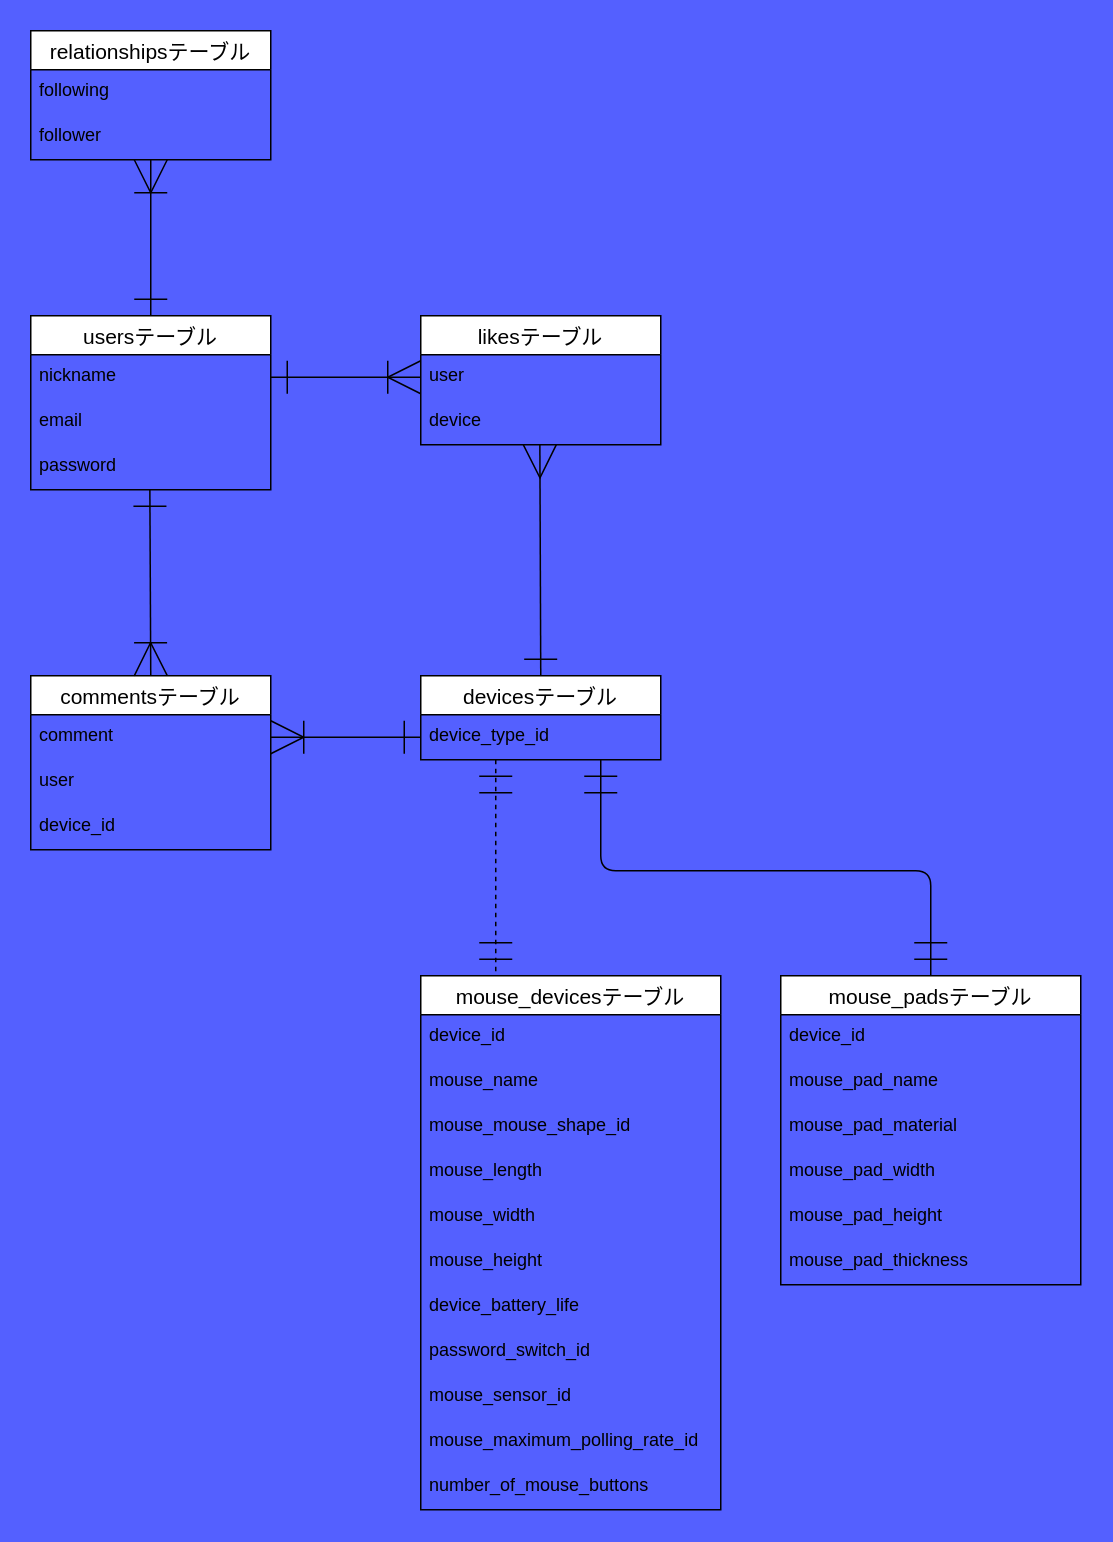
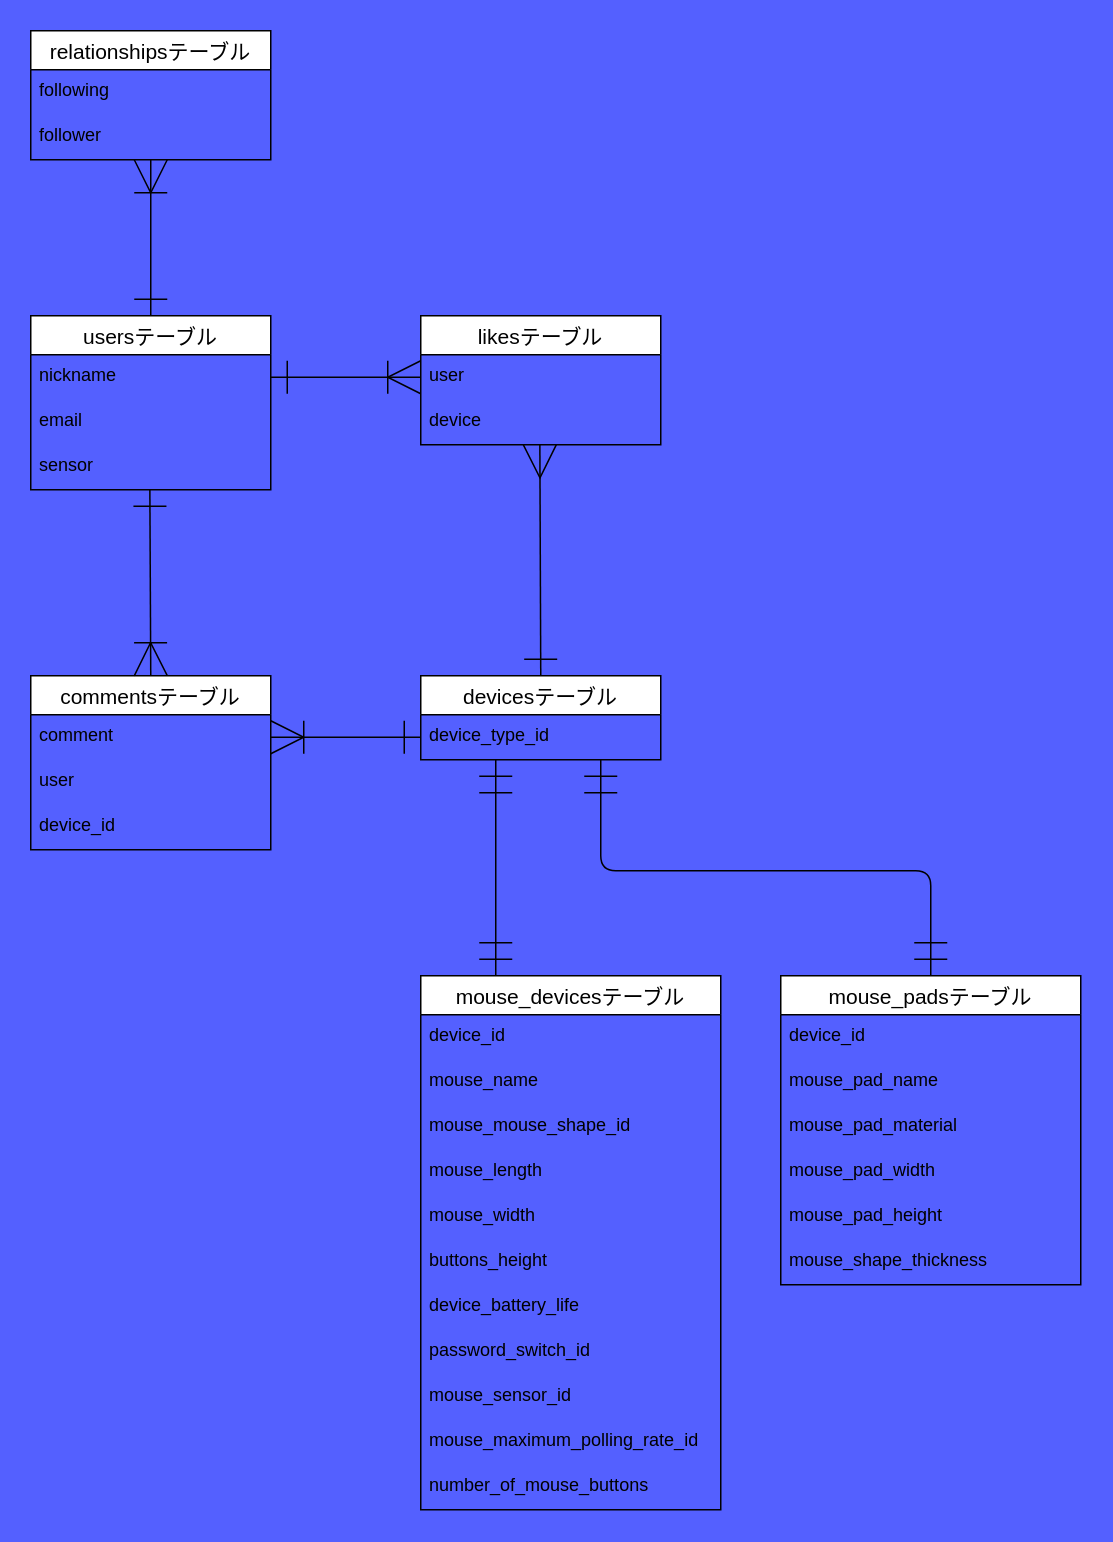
- <mxCell id="6" value="password&#10;" style="text;strokeColor=none;fillColor=none;spacingLeft=4;spacingRight=4;overflow=hidden;rotatable=0;points=[[0,0.5],[1,0.5]];portConstraint=eastwest;fontSize=12;" parent="3" vertex="1"><mxGeometry y="86" width="160" height="30" as="geometry" /></mxCell>
+ <mxCell id="6" value="sensor&#10;" style="text;strokeColor=none;fillColor=none;spacingLeft=4;spacingRight=4;overflow=hidden;rotatable=0;points=[[0,0.5],[1,0.5]];portConstraint=eastwest;fontSize=12;" parent="3" vertex="1"><mxGeometry y="86" width="160" height="30" as="geometry" /></mxCell>
- <mxCell id="10" style="edgeStyle=orthogonalEdgeStyle;html=1;entryX=0.25;entryY=0;entryDx=0;entryDy=0;startArrow=ERmandOne;startFill=0;endArrow=ERmandOne;endFill=0;elbow=vertical;endSize=20;startSize=20;dashed=1;" parent="1" source="11" target="20" edge="1"><mxGeometry relative="1" as="geometry"><Array as="points"><mxPoint x="330" y="540" /><mxPoint x="330" y="540" /></Array></mxGeometry></mxCell>
+ <mxCell id="10" style="edgeStyle=orthogonalEdgeStyle;html=1;entryX=0.25;entryY=0;entryDx=0;entryDy=0;startArrow=ERmandOne;startFill=0;endArrow=ERmandOne;endFill=0;elbow=vertical;endSize=20;startSize=20;" parent="1" source="11" target="20" edge="1"><mxGeometry relative="1" as="geometry"><Array as="points"><mxPoint x="330" y="540" /><mxPoint x="330" y="540" /></Array></mxGeometry></mxCell>
- <mxCell id="26" value="mouse_height" style="text;strokeColor=none;fillColor=none;spacingLeft=4;spacingRight=4;overflow=hidden;rotatable=0;points=[[0,0.5],[1,0.5]];portConstraint=eastwest;fontSize=12;" parent="20" vertex="1"><mxGeometry y="176" width="200" height="30" as="geometry" /></mxCell>
+ <mxCell id="26" value="buttons_height" style="text;strokeColor=none;fillColor=none;spacingLeft=4;spacingRight=4;overflow=hidden;rotatable=0;points=[[0,0.5],[1,0.5]];portConstraint=eastwest;fontSize=12;" parent="20" vertex="1"><mxGeometry y="176" width="200" height="30" as="geometry" /></mxCell>
- <mxCell id="43" value="mouse_pad_thickness" style="text;strokeColor=none;fillColor=none;spacingLeft=4;spacingRight=4;overflow=hidden;rotatable=0;points=[[0,0.5],[1,0.5]];portConstraint=eastwest;fontSize=12;" parent="37" vertex="1"><mxGeometry y="176" width="200" height="30" as="geometry" /></mxCell>
+ <mxCell id="43" value="mouse_shape_thickness" style="text;strokeColor=none;fillColor=none;spacingLeft=4;spacingRight=4;overflow=hidden;rotatable=0;points=[[0,0.5],[1,0.5]];portConstraint=eastwest;fontSize=12;" parent="37" vertex="1"><mxGeometry y="176" width="200" height="30" as="geometry" /></mxCell>
